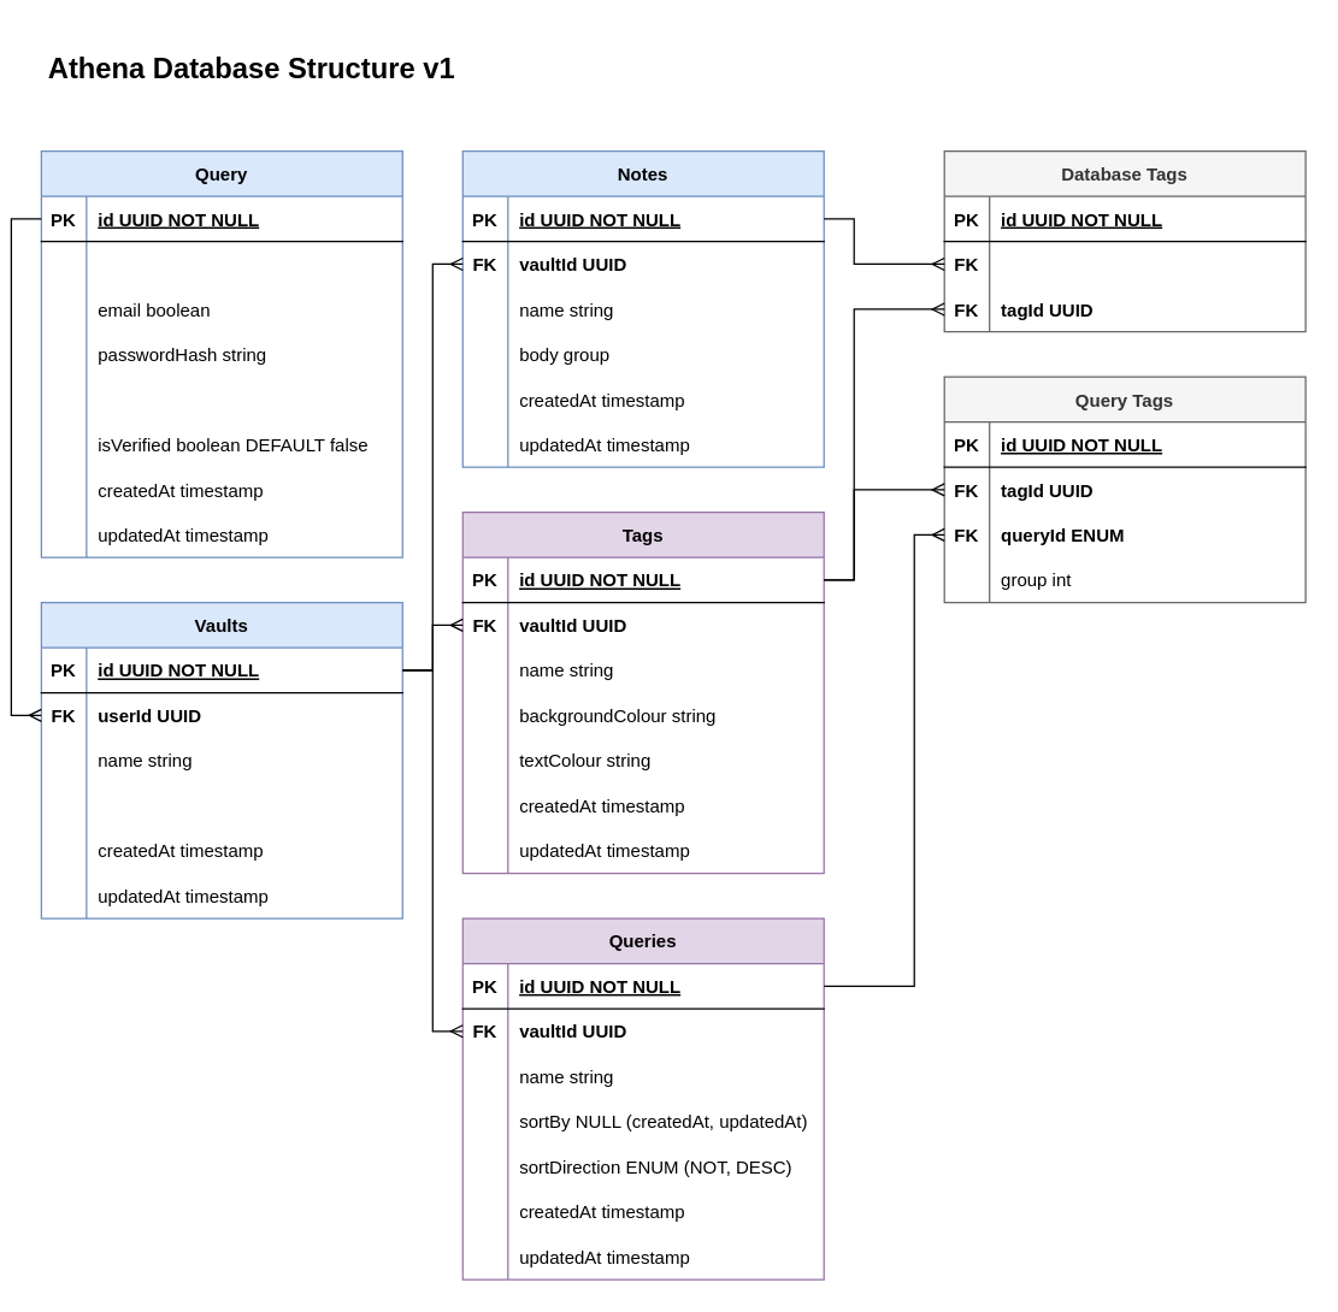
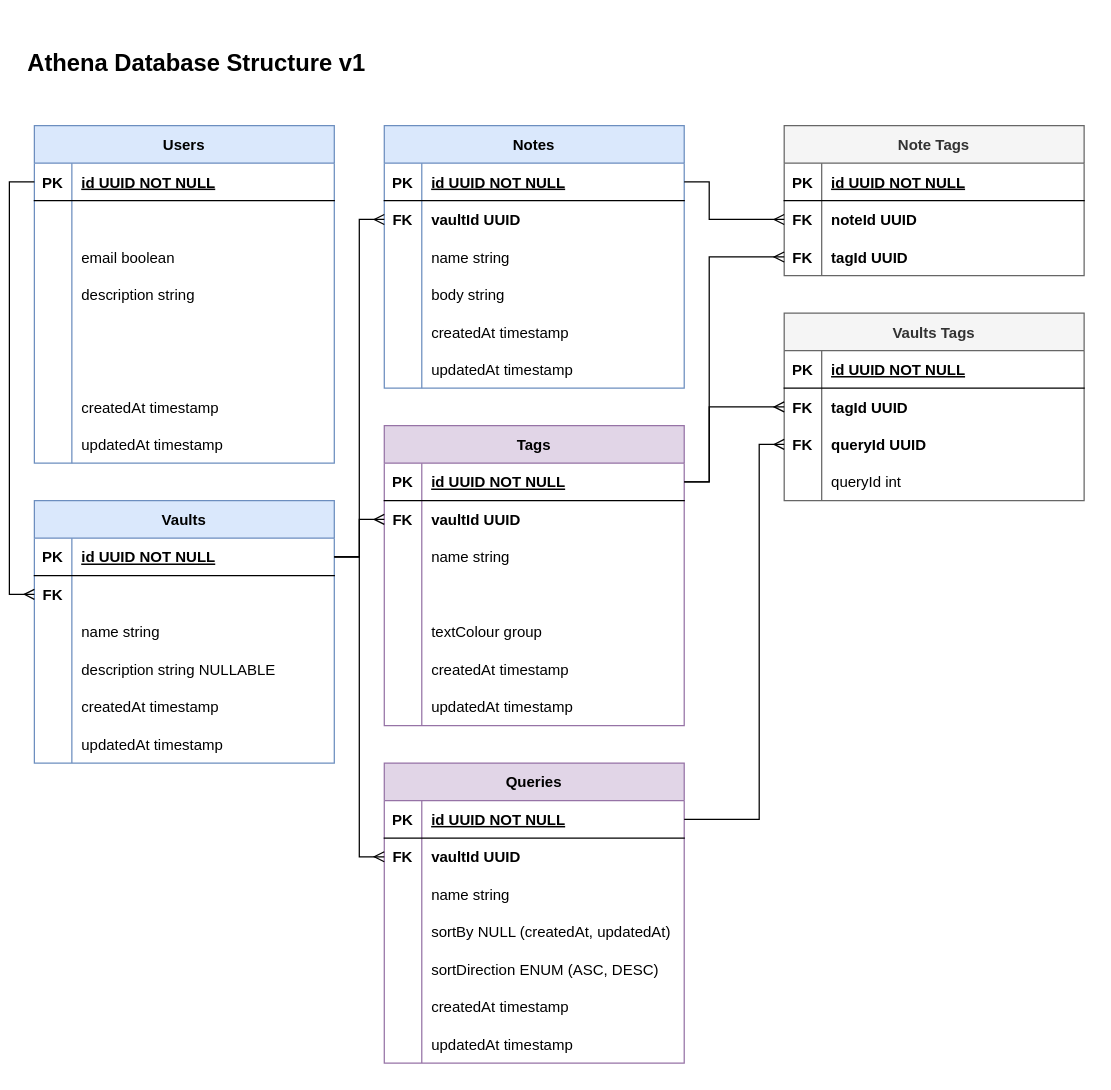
- <mxCell id="72" value="&lt;b style=&quot;font-size: 19px;&quot;&gt;Athena Database Structure v1&lt;/b&gt;" style="text;html=1;strokeColor=none;fillColor=none;align=center;verticalAlign=bottom;whiteSpace=wrap;rounded=0;fontSize=19;" vertex="1" parent="1"><mxGeometry x="20" y="20" width="280" height="40" as="geometry" /></mxCell>
+ <mxCell id="72" value="&lt;b style=&quot;font-size: 19px;&quot;&gt;Athena Database Structure v1&lt;/b&gt;" style="text;html=1;strokeColor=none;fillColor=none;align=center;verticalAlign=bottom;whiteSpace=wrap;rounded=0;fontSize=19;" vertex="1" parent="1"><mxGeometry x="10" y="25" width="280" height="40" as="geometry" /></mxCell>
- <mxCell id="73" value="Query" style="shape=table;startSize=30;container=1;collapsible=1;childLayout=tableLayout;fixedRows=1;rowLines=0;fontStyle=1;align=center;resizeLast=1;fillColor=#dae8fc;strokeColor=#6c8ebf;" vertex="1" parent="1"><mxGeometry x="20" y="100" width="240" height="270" as="geometry" /></mxCell>
+ <mxCell id="73" value="Users" style="shape=table;startSize=30;container=1;collapsible=1;childLayout=tableLayout;fixedRows=1;rowLines=0;fontStyle=1;align=center;resizeLast=1;fillColor=#dae8fc;strokeColor=#6c8ebf;" vertex="1" parent="1"><mxGeometry x="20" y="100" width="240" height="270" as="geometry" /></mxCell>
- <mxCell id="62" value="Database Tags" style="shape=table;startSize=30;container=1;collapsible=1;childLayout=tableLayout;fixedRows=1;rowLines=0;fontStyle=1;align=center;resizeLast=1;fillColor=#f5f5f5;strokeColor=#666666;fontColor=#333333;" parent="1" vertex="1"><mxGeometry x="620" y="100" width="240" height="120" as="geometry" /></mxCell>
+ <mxCell id="62" value="Note Tags" style="shape=table;startSize=30;container=1;collapsible=1;childLayout=tableLayout;fixedRows=1;rowLines=0;fontStyle=1;align=center;resizeLast=1;fillColor=#f5f5f5;strokeColor=#666666;fontColor=#333333;" parent="1" vertex="1"><mxGeometry x="620" y="100" width="240" height="120" as="geometry" /></mxCell>
+ <mxCell id="68" value="noteId UUID" style="shape=partialRectangle;overflow=hidden;connectable=0;fillColor=none;top=0;left=0;bottom=0;right=0;align=left;spacingLeft=6;fontStyle=1" parent="66" vertex="1"><mxGeometry x="30" width="210" height="30" as="geometry"><mxRectangle width="210" height="30" as="alternateBounds" /></mxGeometry></mxCell>
- <mxCell id="84" value="passwordHash string" style="shape=partialRectangle;overflow=hidden;connectable=0;fillColor=none;top=0;left=0;bottom=0;right=0;align=left;spacingLeft=6;" vertex="1" parent="82"><mxGeometry x="30" width="210" height="30" as="geometry"><mxRectangle width="210" height="30" as="alternateBounds" /></mxGeometry></mxCell>
+ <mxCell id="84" value="description string" style="shape=partialRectangle;overflow=hidden;connectable=0;fillColor=none;top=0;left=0;bottom=0;right=0;align=left;spacingLeft=6;" vertex="1" parent="82"><mxGeometry x="30" width="210" height="30" as="geometry"><mxRectangle width="210" height="30" as="alternateBounds" /></mxGeometry></mxCell>
- <mxCell id="14" value="body group" style="shape=partialRectangle;overflow=hidden;connectable=0;fillColor=none;top=0;left=0;bottom=0;right=0;align=left;spacingLeft=6;" parent="12" vertex="1"><mxGeometry x="30" width="210" height="30" as="geometry"><mxRectangle width="210" height="30" as="alternateBounds" /></mxGeometry></mxCell>
+ <mxCell id="14" value="body string" style="shape=partialRectangle;overflow=hidden;connectable=0;fillColor=none;top=0;left=0;bottom=0;right=0;align=left;spacingLeft=6;" parent="12" vertex="1"><mxGeometry x="30" width="210" height="30" as="geometry"><mxRectangle width="210" height="30" as="alternateBounds" /></mxGeometry></mxCell>
- <mxCell id="118" value="Query Tags" style="shape=table;startSize=30;container=1;collapsible=1;childLayout=tableLayout;fixedRows=1;rowLines=0;fontStyle=1;align=center;resizeLast=1;fillColor=#f5f5f5;strokeColor=#666666;fontColor=#333333;" vertex="1" parent="1"><mxGeometry x="620" y="250" width="240" height="150" as="geometry"><mxRectangle x="480" y="940" width="100" height="30" as="alternateBounds" /></mxGeometry></mxCell>
+ <mxCell id="118" value="Vaults Tags" style="shape=table;startSize=30;container=1;collapsible=1;childLayout=tableLayout;fixedRows=1;rowLines=0;fontStyle=1;align=center;resizeLast=1;fillColor=#f5f5f5;strokeColor=#666666;fontColor=#333333;" vertex="1" parent="1"><mxGeometry x="620" y="250" width="240" height="150" as="geometry"><mxRectangle x="480" y="940" width="100" height="30" as="alternateBounds" /></mxGeometry></mxCell>
- <mxCell id="89" value="isVerified boolean DEFAULT false" style="shape=partialRectangle;overflow=hidden;connectable=0;fillColor=none;top=0;left=0;bottom=0;right=0;align=left;spacingLeft=6;" vertex="1" parent="87"><mxGeometry x="30" width="210" height="30" as="geometry"><mxRectangle width="210" height="30" as="alternateBounds" /></mxGeometry></mxCell>
- <mxCell id="127" value="queryId ENUM" style="shape=partialRectangle;overflow=hidden;connectable=0;fillColor=none;top=0;left=0;bottom=0;right=0;align=left;spacingLeft=6;fontStyle=1" vertex="1" parent="125"><mxGeometry x="30" width="210" height="30" as="geometry"><mxRectangle width="210" height="30" as="alternateBounds" /></mxGeometry></mxCell>
+ <mxCell id="127" value="queryId UUID" style="shape=partialRectangle;overflow=hidden;connectable=0;fillColor=none;top=0;left=0;bottom=0;right=0;align=left;spacingLeft=6;fontStyle=1" vertex="1" parent="125"><mxGeometry x="30" width="210" height="30" as="geometry"><mxRectangle width="210" height="30" as="alternateBounds" /></mxGeometry></mxCell>
- <mxCell id="130" value="group int" style="shape=partialRectangle;overflow=hidden;connectable=0;fillColor=none;top=0;left=0;bottom=0;right=0;align=left;spacingLeft=6;fontStyle=0" vertex="1" parent="128"><mxGeometry x="30" width="210" height="30" as="geometry"><mxRectangle width="210" height="30" as="alternateBounds" /></mxGeometry></mxCell>
+ <mxCell id="130" value="queryId int" style="shape=partialRectangle;overflow=hidden;connectable=0;fillColor=none;top=0;left=0;bottom=0;right=0;align=left;spacingLeft=6;fontStyle=0" vertex="1" parent="128"><mxGeometry x="30" width="210" height="30" as="geometry"><mxRectangle width="210" height="30" as="alternateBounds" /></mxGeometry></mxCell>
- <mxCell id="49" value="userId UUID" style="shape=partialRectangle;overflow=hidden;connectable=0;fillColor=none;top=0;left=0;bottom=0;right=0;align=left;spacingLeft=6;fontStyle=1" parent="47" vertex="1"><mxGeometry x="30" width="210" height="30" as="geometry"><mxRectangle width="210" height="30" as="alternateBounds" /></mxGeometry></mxCell>
- <mxCell id="33" value="backgroundColour string" style="shape=partialRectangle;overflow=hidden;connectable=0;fillColor=none;top=0;left=0;bottom=0;right=0;align=left;spacingLeft=6;" vertex="1" parent="31"><mxGeometry x="30" width="210" height="30" as="geometry"><mxRectangle width="210" height="30" as="alternateBounds" /></mxGeometry></mxCell>
- <mxCell id="36" value="textColour string" style="shape=partialRectangle;overflow=hidden;connectable=0;fillColor=none;top=0;left=0;bottom=0;right=0;align=left;spacingLeft=6;" vertex="1" parent="34"><mxGeometry x="30" width="210" height="30" as="geometry"><mxRectangle width="210" height="30" as="alternateBounds" /></mxGeometry></mxCell>
+ <mxCell id="36" value="textColour group" style="shape=partialRectangle;overflow=hidden;connectable=0;fillColor=none;top=0;left=0;bottom=0;right=0;align=left;spacingLeft=6;" vertex="1" parent="34"><mxGeometry x="30" width="210" height="30" as="geometry"><mxRectangle width="210" height="30" as="alternateBounds" /></mxGeometry></mxCell>
+ <mxCell id="55" value="description string NULLABLE" style="shape=partialRectangle;overflow=hidden;connectable=0;fillColor=none;top=0;left=0;bottom=0;right=0;align=left;spacingLeft=6;" vertex="1" parent="53"><mxGeometry x="30" width="210" height="30" as="geometry"><mxRectangle width="210" height="30" as="alternateBounds" /></mxGeometry></mxCell>
- <mxCell id="111" value="sortDirection ENUM (NOT, DESC)" style="shape=partialRectangle;overflow=hidden;connectable=0;fillColor=none;top=0;left=0;bottom=0;right=0;align=left;spacingLeft=6;" vertex="1" parent="109"><mxGeometry x="30" width="210" height="30" as="geometry"><mxRectangle width="210" height="30" as="alternateBounds" /></mxGeometry></mxCell>
+ <mxCell id="111" value="sortDirection ENUM (ASC, DESC)" style="shape=partialRectangle;overflow=hidden;connectable=0;fillColor=none;top=0;left=0;bottom=0;right=0;align=left;spacingLeft=6;" vertex="1" parent="109"><mxGeometry x="30" width="210" height="30" as="geometry"><mxRectangle width="210" height="30" as="alternateBounds" /></mxGeometry></mxCell>
